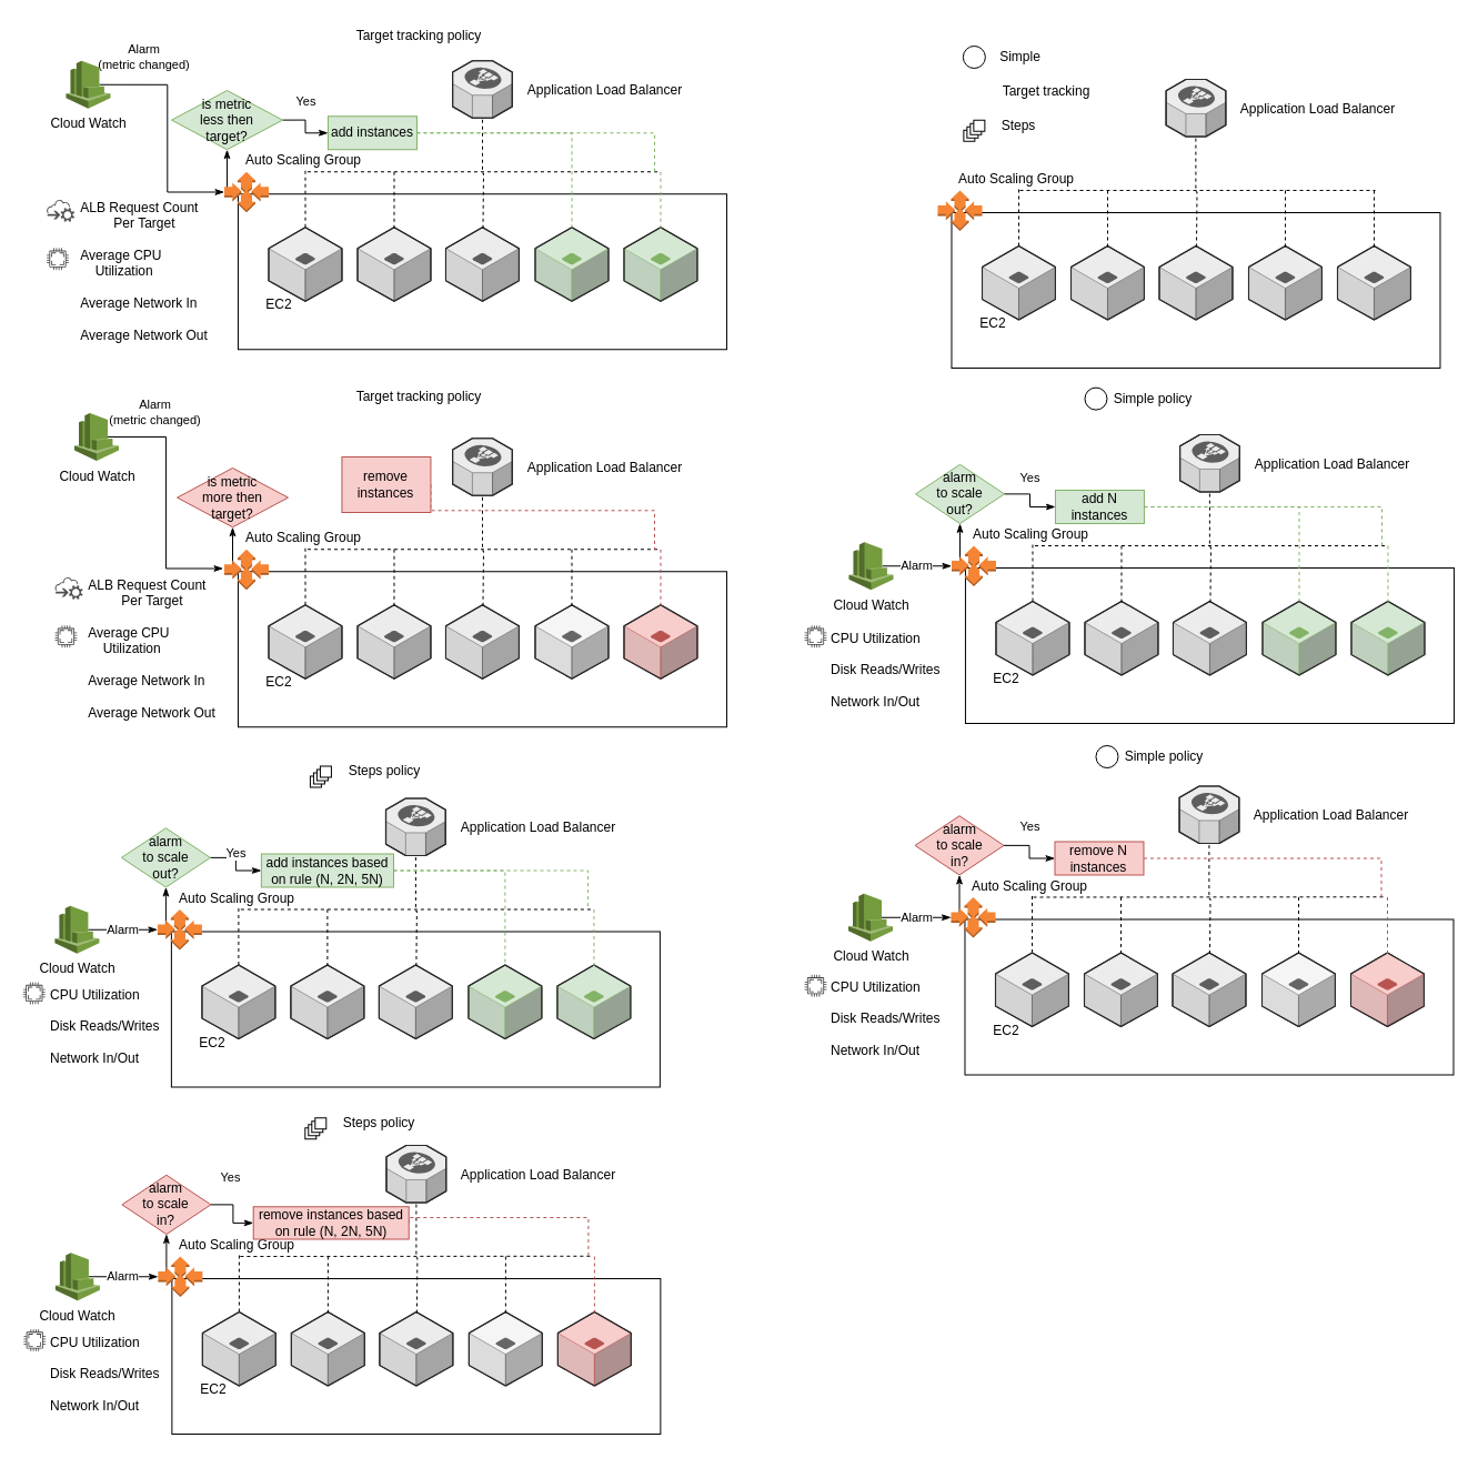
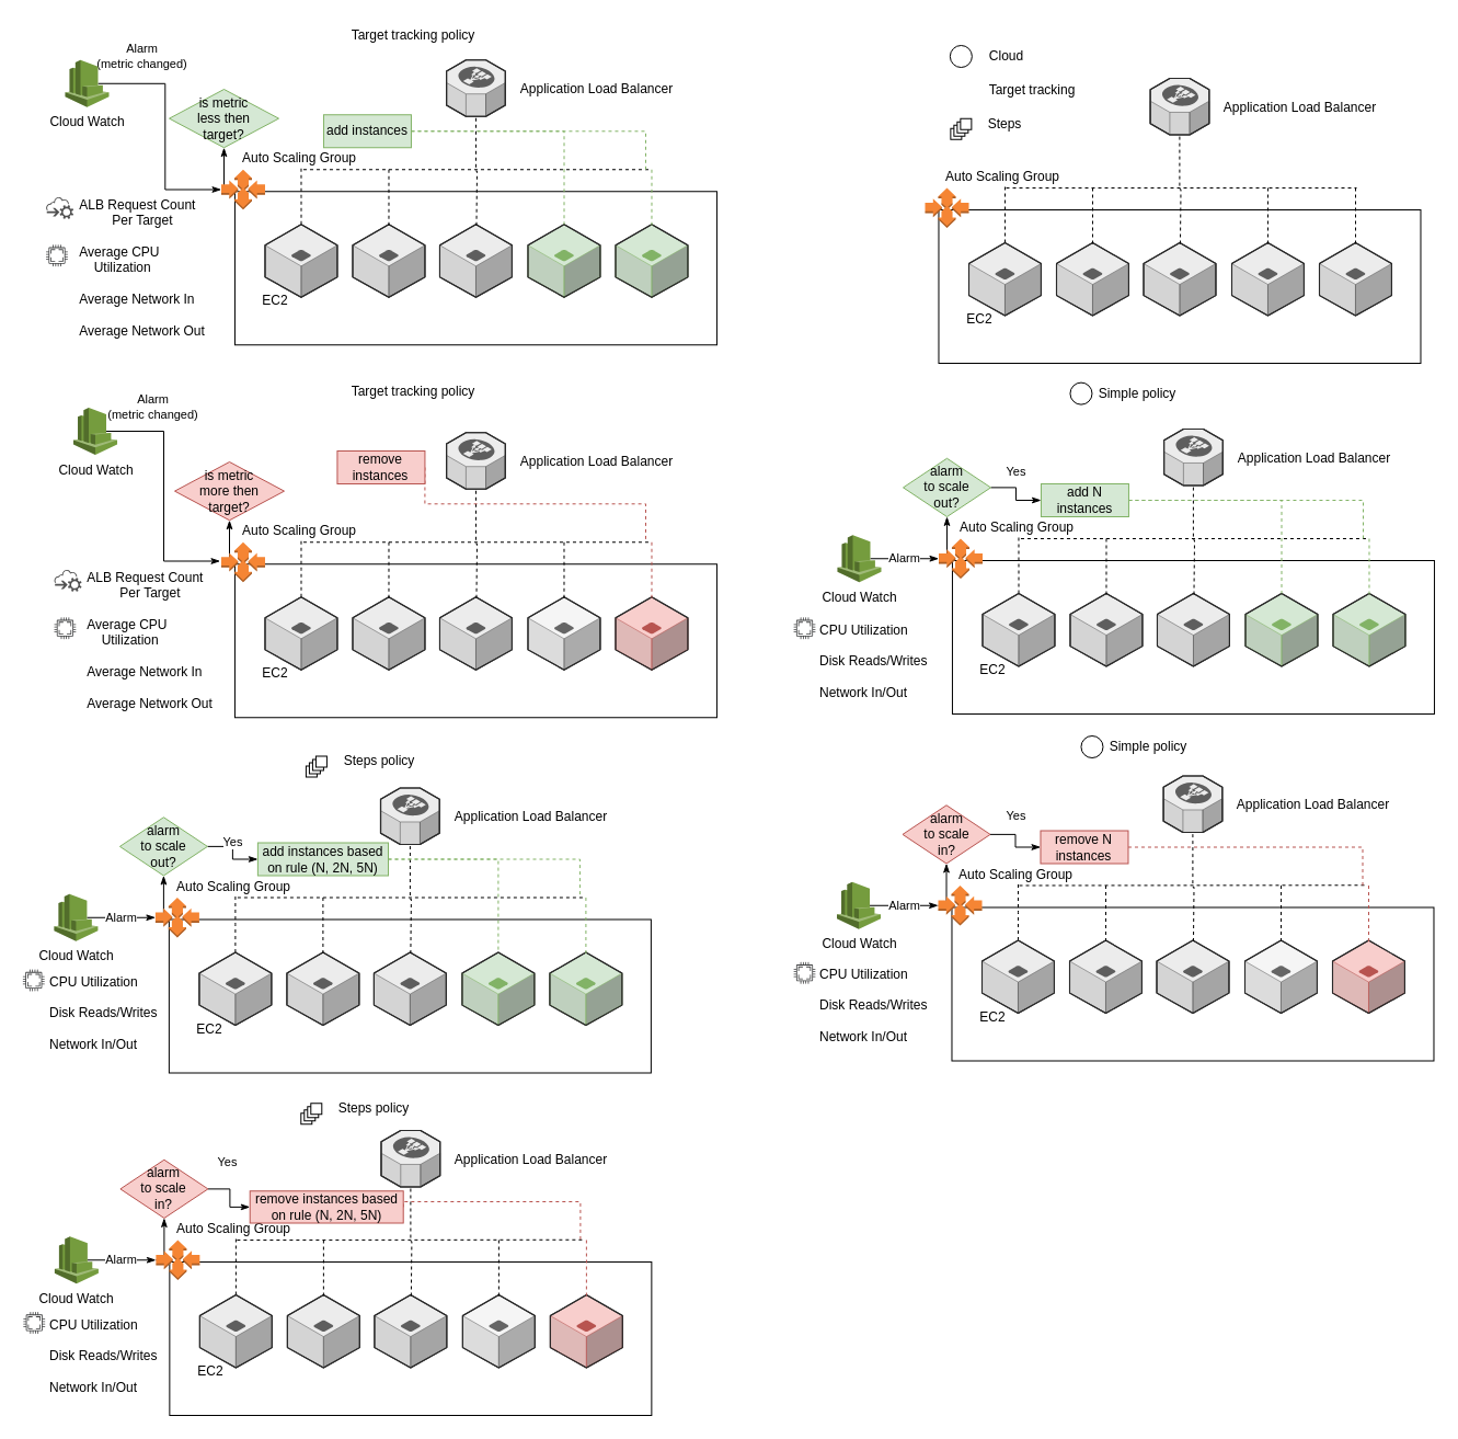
- <mxCell id="24" value="Simple" style="text;html=1;strokeColor=none;fillColor=none;align=center;verticalAlign=middle;whiteSpace=wrap;rounded=0;" vertex="1" parent="1"><mxGeometry x="900.25" y="41" width="36.76" height="20" as="geometry" /></mxCell>
+ <mxCell id="24" value="Cloud" style="text;html=1;strokeColor=none;fillColor=none;align=center;verticalAlign=middle;whiteSpace=wrap;rounded=0;" vertex="1" parent="1"><mxGeometry x="900.25" y="41" width="36.76" height="20" as="geometry" /></mxCell>
- <mxCell id="177" value="Yes" style="edgeStyle=orthogonalEdgeStyle;rounded=0;orthogonalLoop=1;jettySize=auto;html=1;exitX=1;exitY=0.5;exitDx=0;exitDy=0;entryX=0;entryY=0.5;entryDx=0;entryDy=0;endArrow=classicThin;endFill=1;" edge="1" parent="1" source="178" target="181"><mxGeometry x="-0.203" y="17" relative="1" as="geometry"><mxPoint x="-17" y="-17" as="offset" /></mxGeometry></mxCell>
- <mxCell id="102" value="remove instances" style="rounded=0;whiteSpace=wrap;html=1;fillColor=#f8cecc;strokeColor=#b85450;" vertex="1" parent="1"><mxGeometry x="307.44" y="411" width="80" height="50" as="geometry" /></mxCell>
+ <mxCell id="102" value="remove instances" style="rounded=0;whiteSpace=wrap;html=1;fillColor=#f8cecc;strokeColor=#b85450;" vertex="1" parent="1"><mxGeometry x="307.44" y="411" width="80" height="30" as="geometry" /></mxCell>
